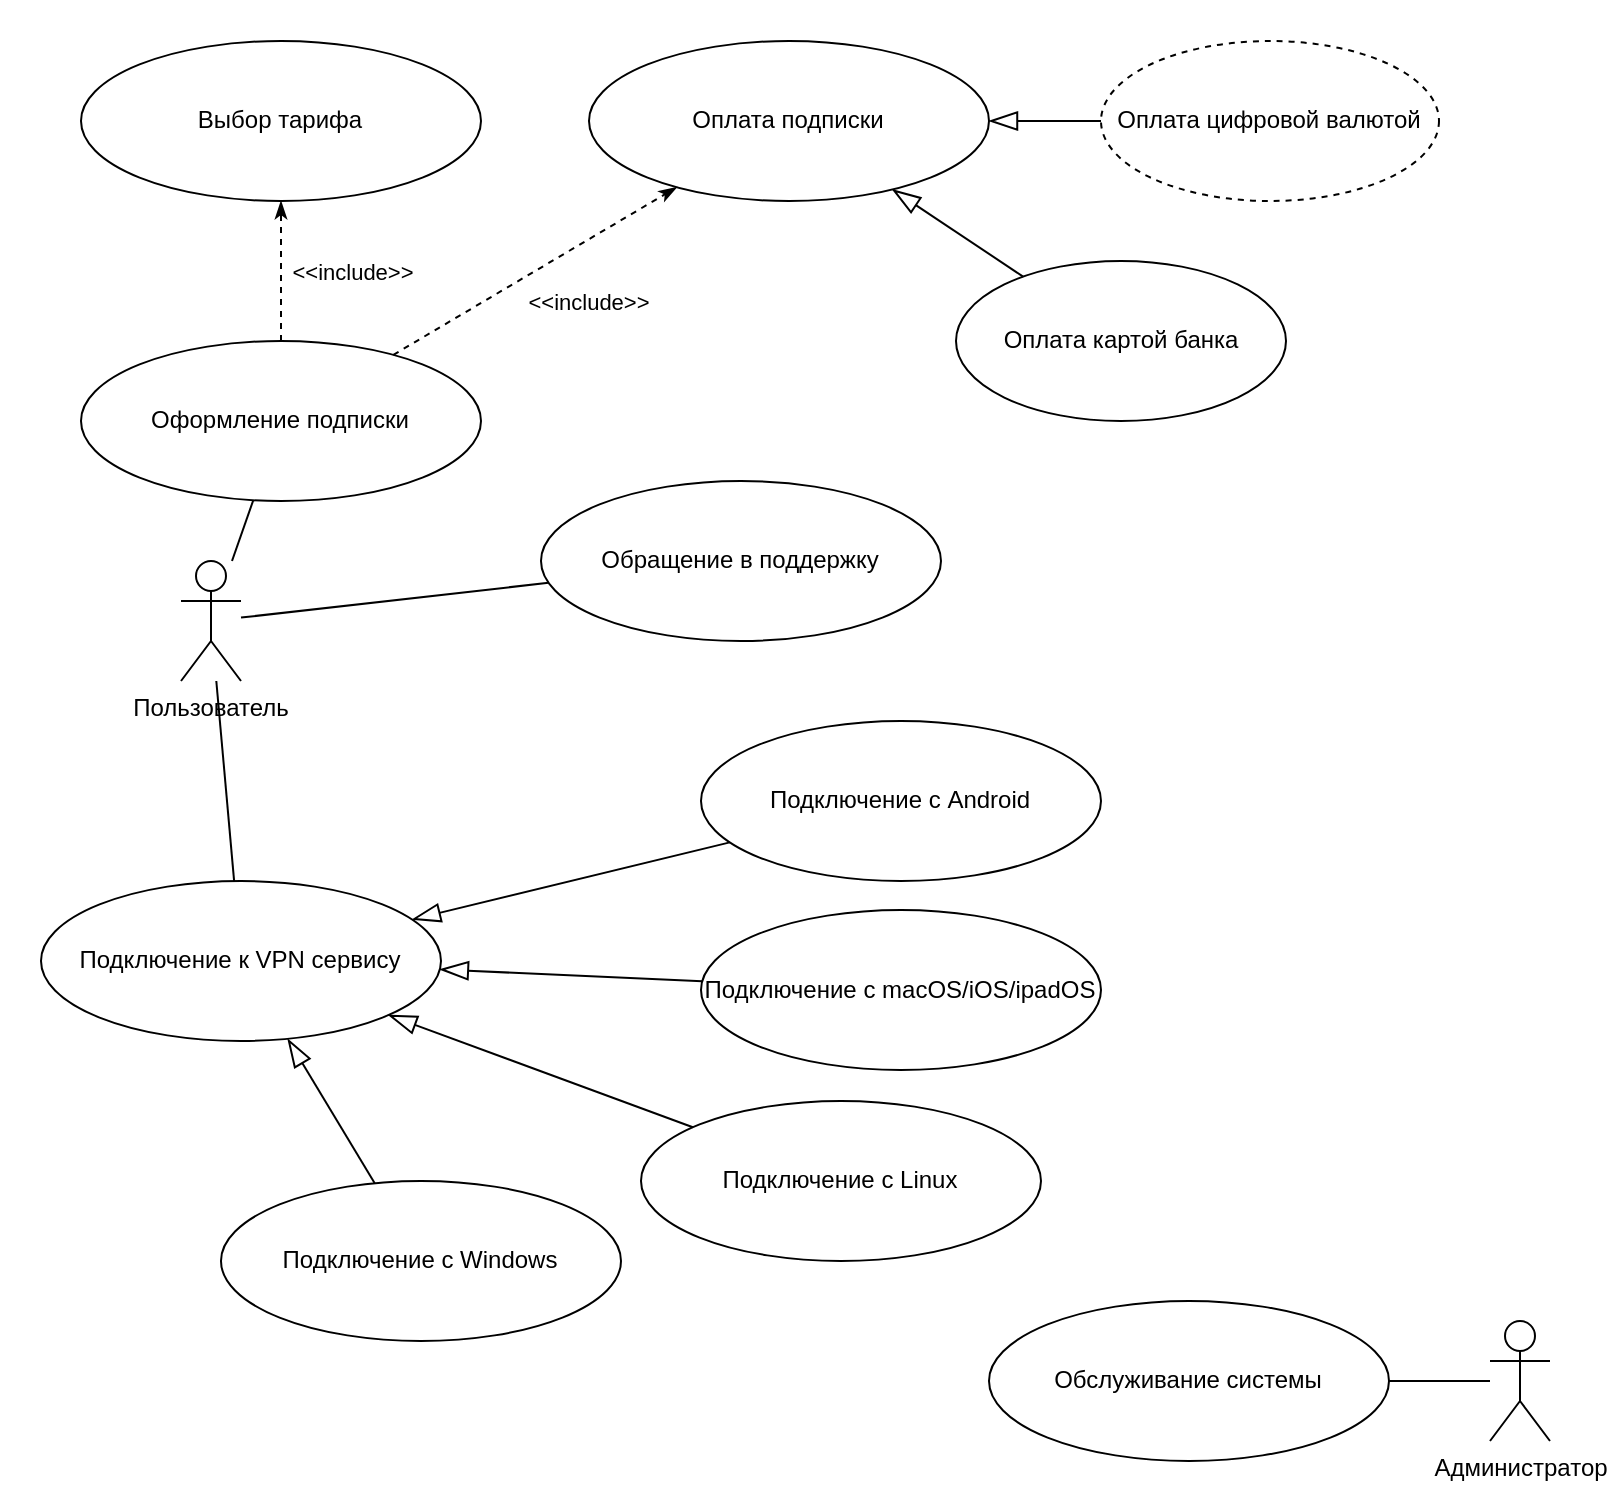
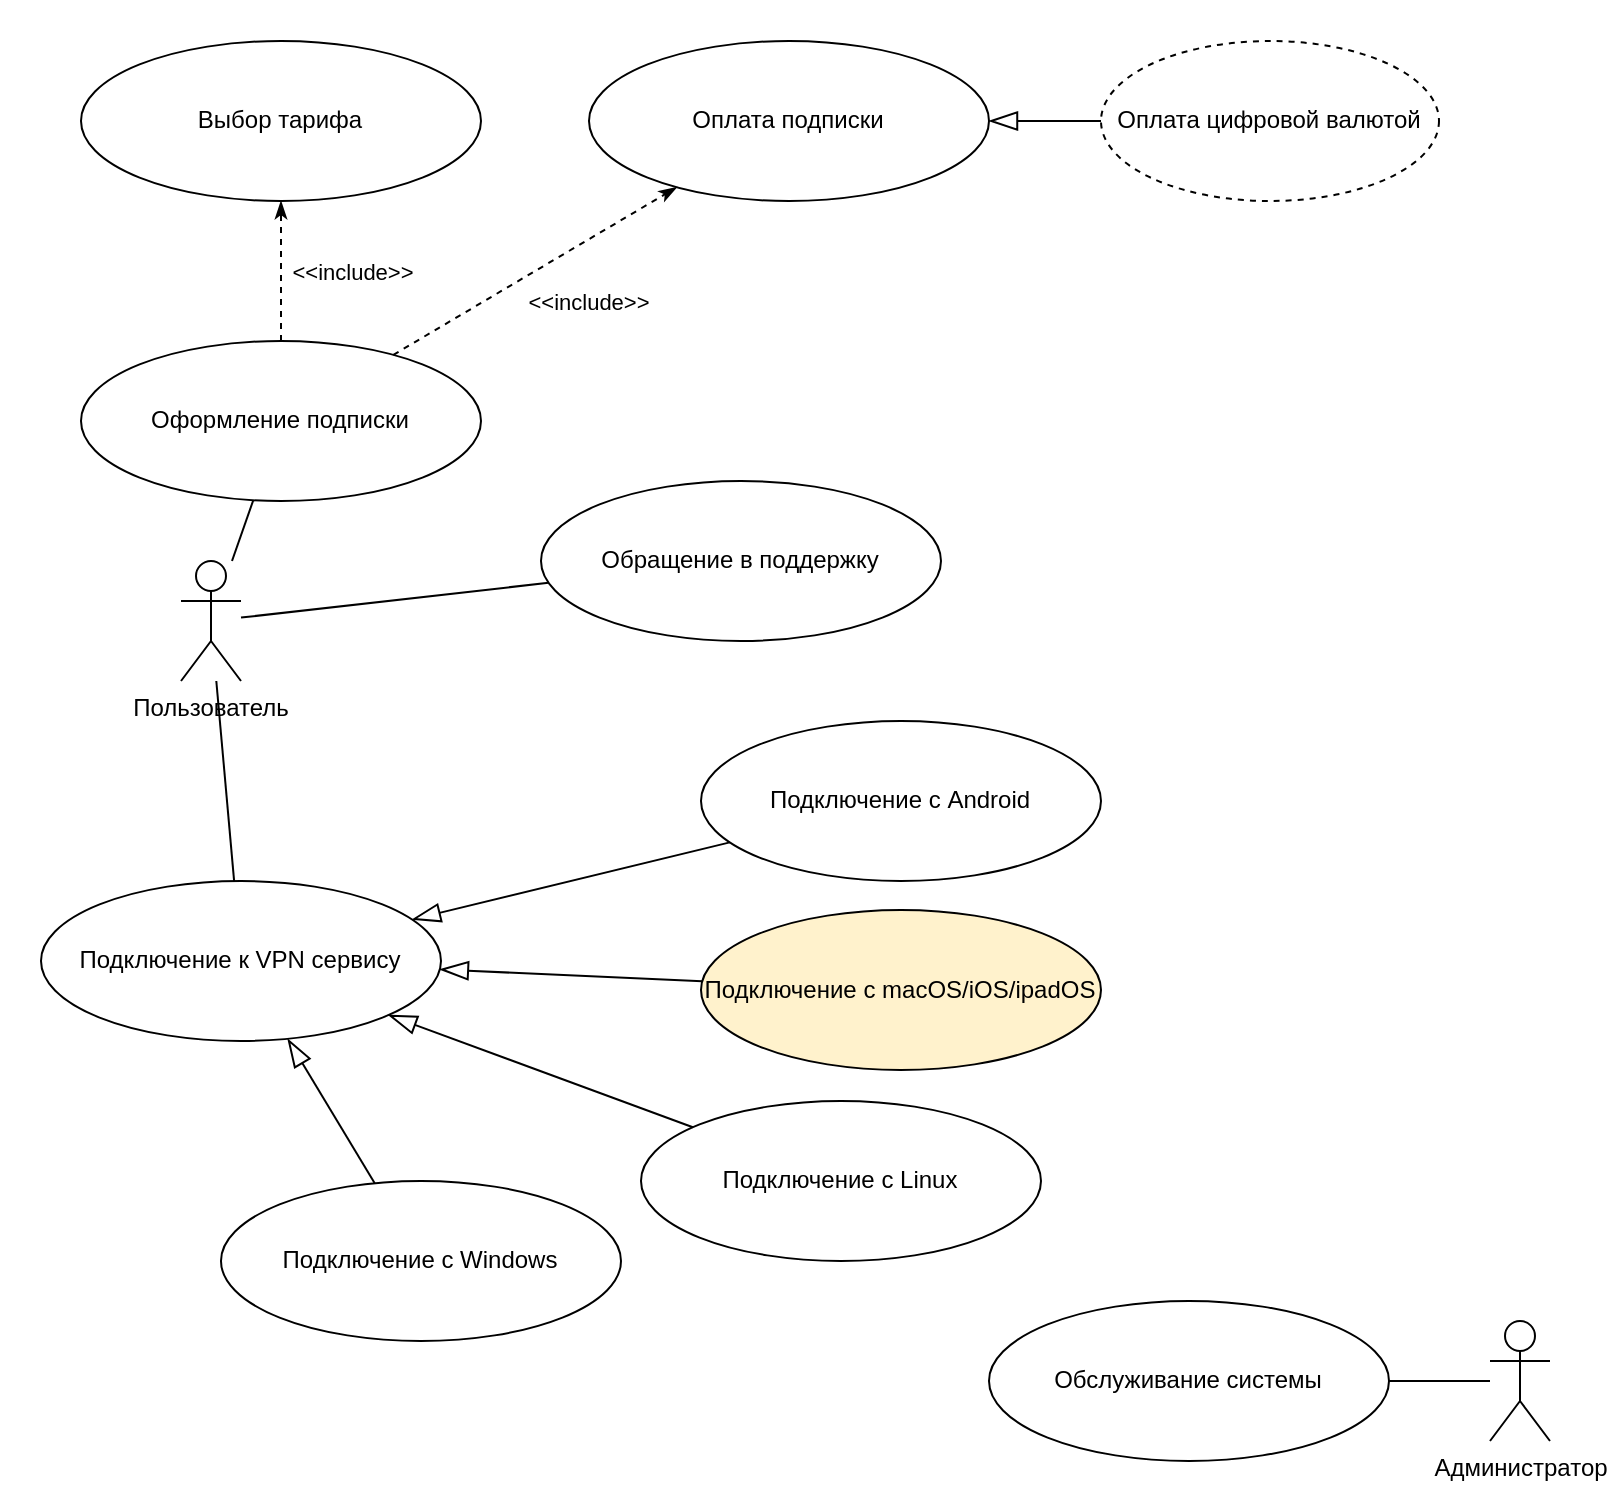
- <mxCell id="20" value="" style="endArrow=blockThin;html=1;rounded=0;endFill=0;endSize=12;" edge="1" parent="1" source="15" target="12"><mxGeometry width="50" height="50" relative="1" as="geometry"><mxPoint x="480" y="310" as="sourcePoint" /><mxPoint x="530" y="260" as="targetPoint" /></mxGeometry></mxCell>
- <mxCell id="15" value="Оплата картой банка" style="ellipse;whiteSpace=wrap;html=1;" vertex="1" parent="1"><mxGeometry x="477.5" y="130" width="165" height="80" as="geometry" /></mxCell>
- <mxCell id="24" value="Подключение с macOS/iOS/ipadOS" style="ellipse;whiteSpace=wrap;html=1;" vertex="1" parent="1"><mxGeometry x="350" y="454.5" width="200" height="80" as="geometry" /></mxCell>
+ <mxCell id="24" value="Подключение с macOS/iOS/ipadOS" style="ellipse;whiteSpace=wrap;html=1;fillColor=#fff2cc;" vertex="1" parent="1"><mxGeometry x="350" y="454.5" width="200" height="80" as="geometry" /></mxCell>
